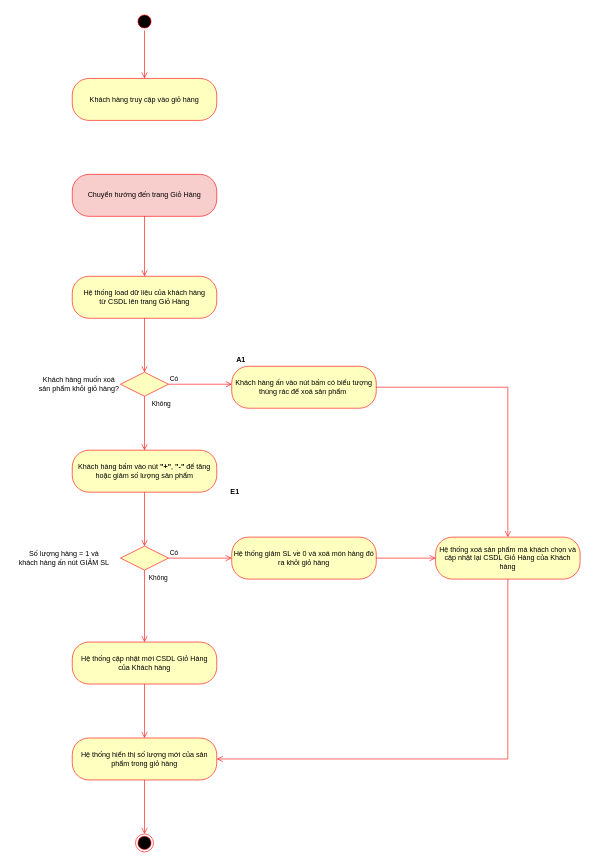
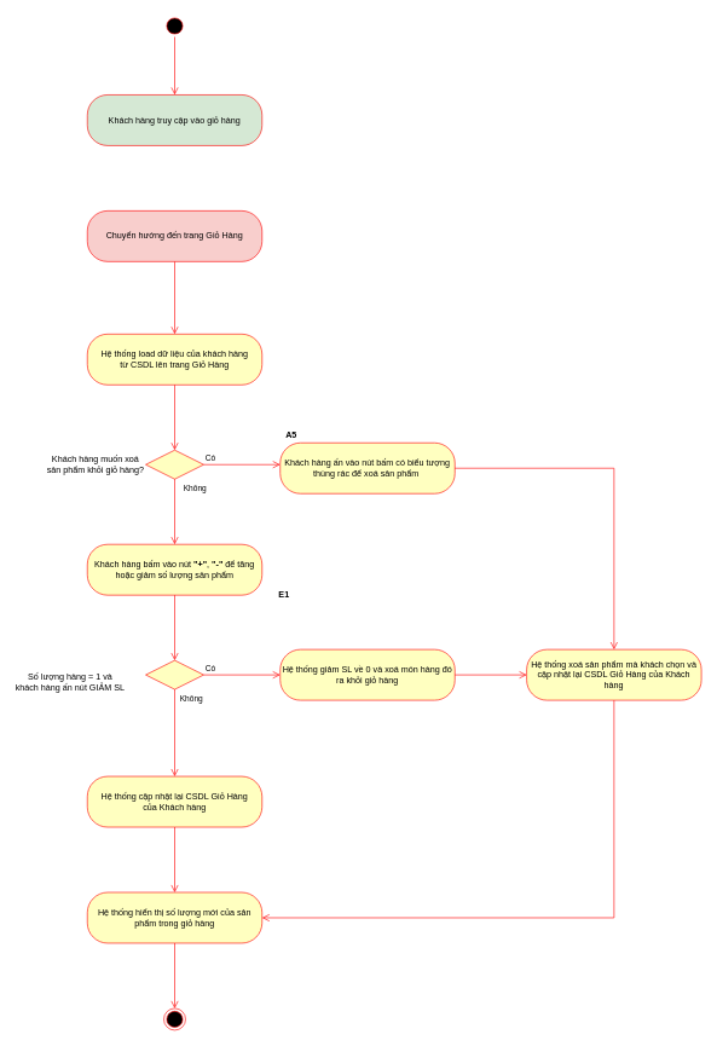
- <mxCell id="4" value="Khách hàng truy cập vào giỏ hàng" style="rounded=1;whiteSpace=wrap;html=1;arcSize=40;fontColor=#000000;fillColor=#ffffc0;strokeColor=#ff0000;" parent="1" vertex="1"><mxGeometry x="120" y="130" width="241" height="70" as="geometry" /></mxCell>
+ <mxCell id="4" value="Khách hàng truy cập vào giỏ hàng" style="rounded=1;whiteSpace=wrap;html=1;arcSize=40;fontColor=#000000;fillColor=#d5e8d4;strokeColor=#ff0000;" parent="1" vertex="1"><mxGeometry x="120" y="130" width="241" height="70" as="geometry" /></mxCell>
- <mxCell id="24" value="&lt;b&gt;A1&lt;/b&gt;" style="text;html=1;align=center;verticalAlign=middle;resizable=0;points=[];autosize=1;strokeColor=none;fillColor=none;" parent="1" vertex="1"><mxGeometry x="386" y="590" width="30" height="20" as="geometry" /></mxCell>
+ <mxCell id="24" value="&lt;b&gt;A5&lt;/b&gt;" style="text;html=1;align=center;verticalAlign=middle;resizable=0;points=[];autosize=1;strokeColor=none;fillColor=none;" parent="1" vertex="1"><mxGeometry x="386" y="590" width="30" height="20" as="geometry" /></mxCell>
- <mxCell id="18" value="Số lượng hàng = 1 và &lt;br&gt;khách hàng ấn nút GIẢM SL" style="text;html=1;align=center;verticalAlign=middle;resizable=0;points=[];autosize=1;strokeColor=none;fillColor=none;" parent="1" vertex="1"><mxGeometry x="20.5" y="915" width="170" height="30" as="geometry" /></mxCell>
+ <mxCell id="18" value="Số lượng hàng = 1 và &lt;br&gt;khách hàng ấn nút GIẢM SL" style="text;html=1;align=center;verticalAlign=middle;resizable=0;points=[];autosize=1;strokeColor=none;fillColor=none;" parent="1" vertex="1"><mxGeometry x="10.5" y="925" width="170" height="30" as="geometry" /></mxCell>
- <mxCell id="29" value="Hệ thống cập nhật mới CSDL Giỏ Hàng &lt;br&gt;của Khách hàng" style="rounded=1;whiteSpace=wrap;html=1;arcSize=40;fontColor=#000000;fillColor=#ffffc0;strokeColor=#ff0000;" parent="1" vertex="1"><mxGeometry x="120" y="1070" width="241" height="70" as="geometry" /></mxCell>
+ <mxCell id="29" value="Hệ thống cập nhật lại CSDL Giỏ Hàng &lt;br&gt;của Khách hàng" style="rounded=1;whiteSpace=wrap;html=1;arcSize=40;fontColor=#000000;fillColor=#ffffc0;strokeColor=#ff0000;" parent="1" vertex="1"><mxGeometry x="120" y="1070" width="241" height="70" as="geometry" /></mxCell>
